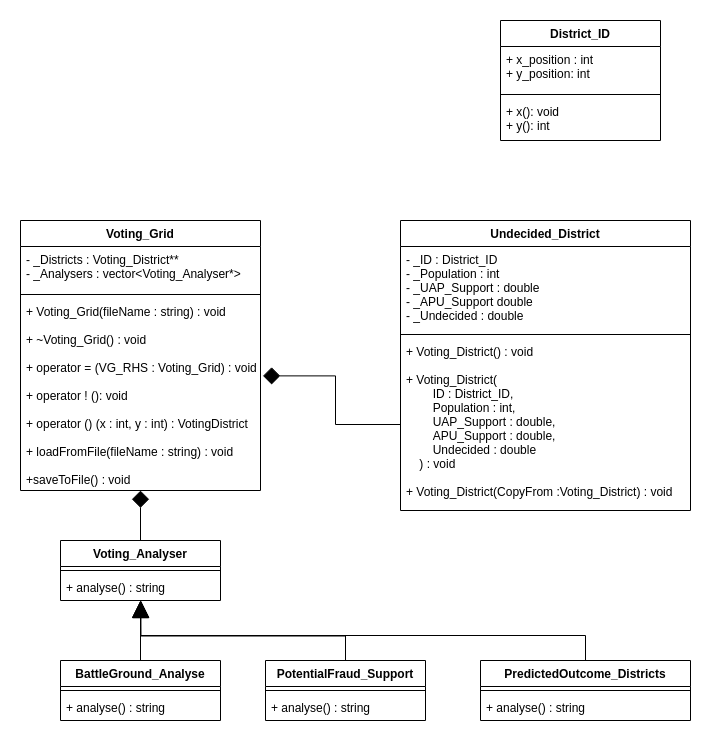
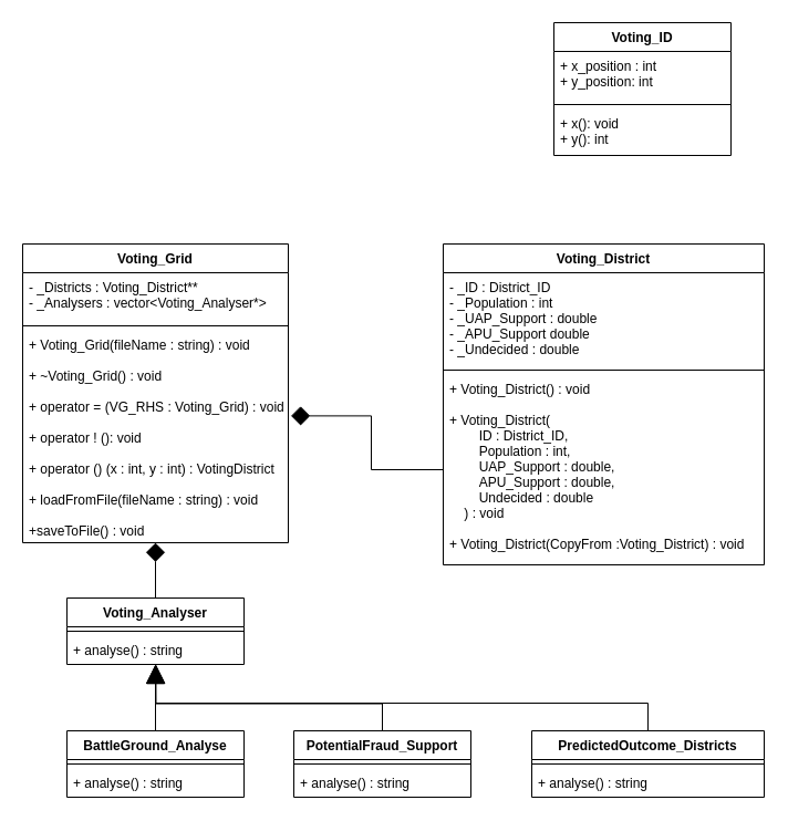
- <mxCell id="6" value="District_ID&#10;" style="swimlane;fontStyle=1;align=center;verticalAlign=top;childLayout=stackLayout;horizontal=1;startSize=26;horizontalStack=0;resizeParent=1;resizeParentMax=0;resizeLast=0;collapsible=1;marginBottom=0;" parent="1" vertex="1"><mxGeometry x="500" y="20" width="160" height="120" as="geometry" /></mxCell>
+ <mxCell id="6" value="Voting_ID&#10;" style="swimlane;fontStyle=1;align=center;verticalAlign=top;childLayout=stackLayout;horizontal=1;startSize=26;horizontalStack=0;resizeParent=1;resizeParentMax=0;resizeLast=0;collapsible=1;marginBottom=0;" parent="1" vertex="1"><mxGeometry x="500" y="20" width="160" height="120" as="geometry" /></mxCell>
- <mxCell id="2" value="Undecided_District" style="swimlane;fontStyle=1;align=center;verticalAlign=top;childLayout=stackLayout;horizontal=1;startSize=26;horizontalStack=0;resizeParent=1;resizeParentMax=0;resizeLast=0;collapsible=1;marginBottom=0;" parent="1" vertex="1"><mxGeometry x="400" y="220" width="290" height="290" as="geometry" /></mxCell>
+ <mxCell id="2" value="Voting_District" style="swimlane;fontStyle=1;align=center;verticalAlign=top;childLayout=stackLayout;horizontal=1;startSize=26;horizontalStack=0;resizeParent=1;resizeParentMax=0;resizeLast=0;collapsible=1;marginBottom=0;" parent="1" vertex="1"><mxGeometry x="400" y="220" width="290" height="290" as="geometry" /></mxCell>
